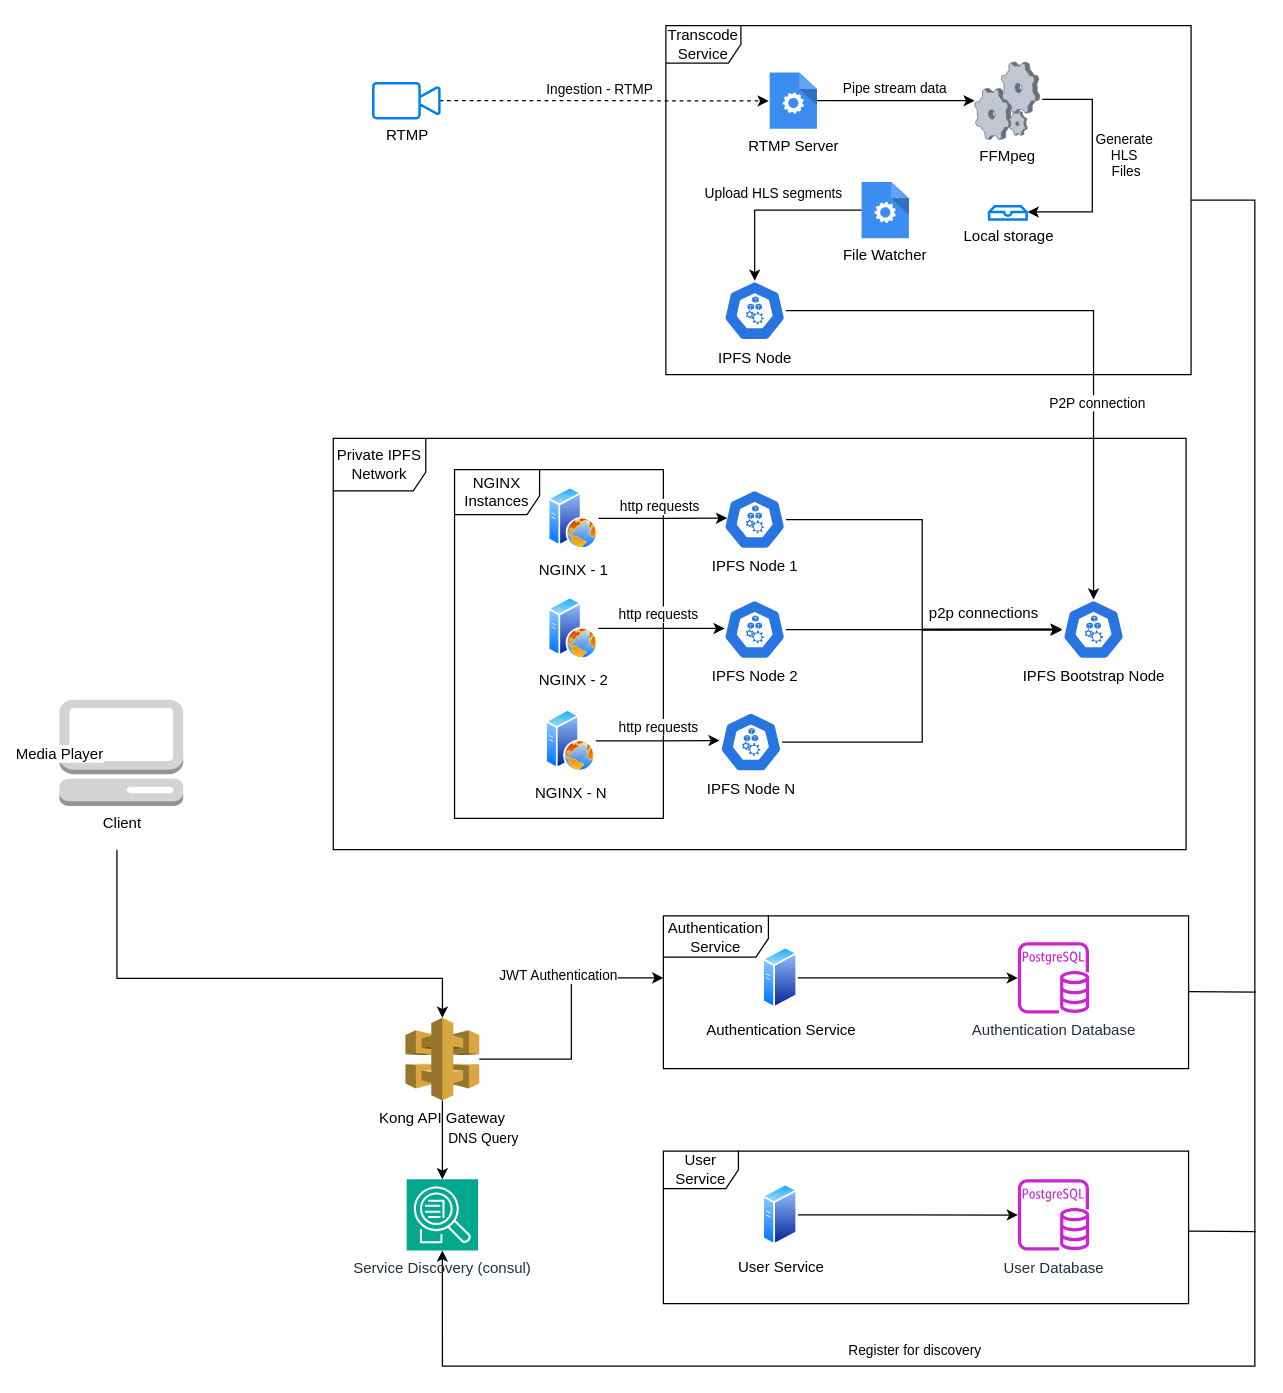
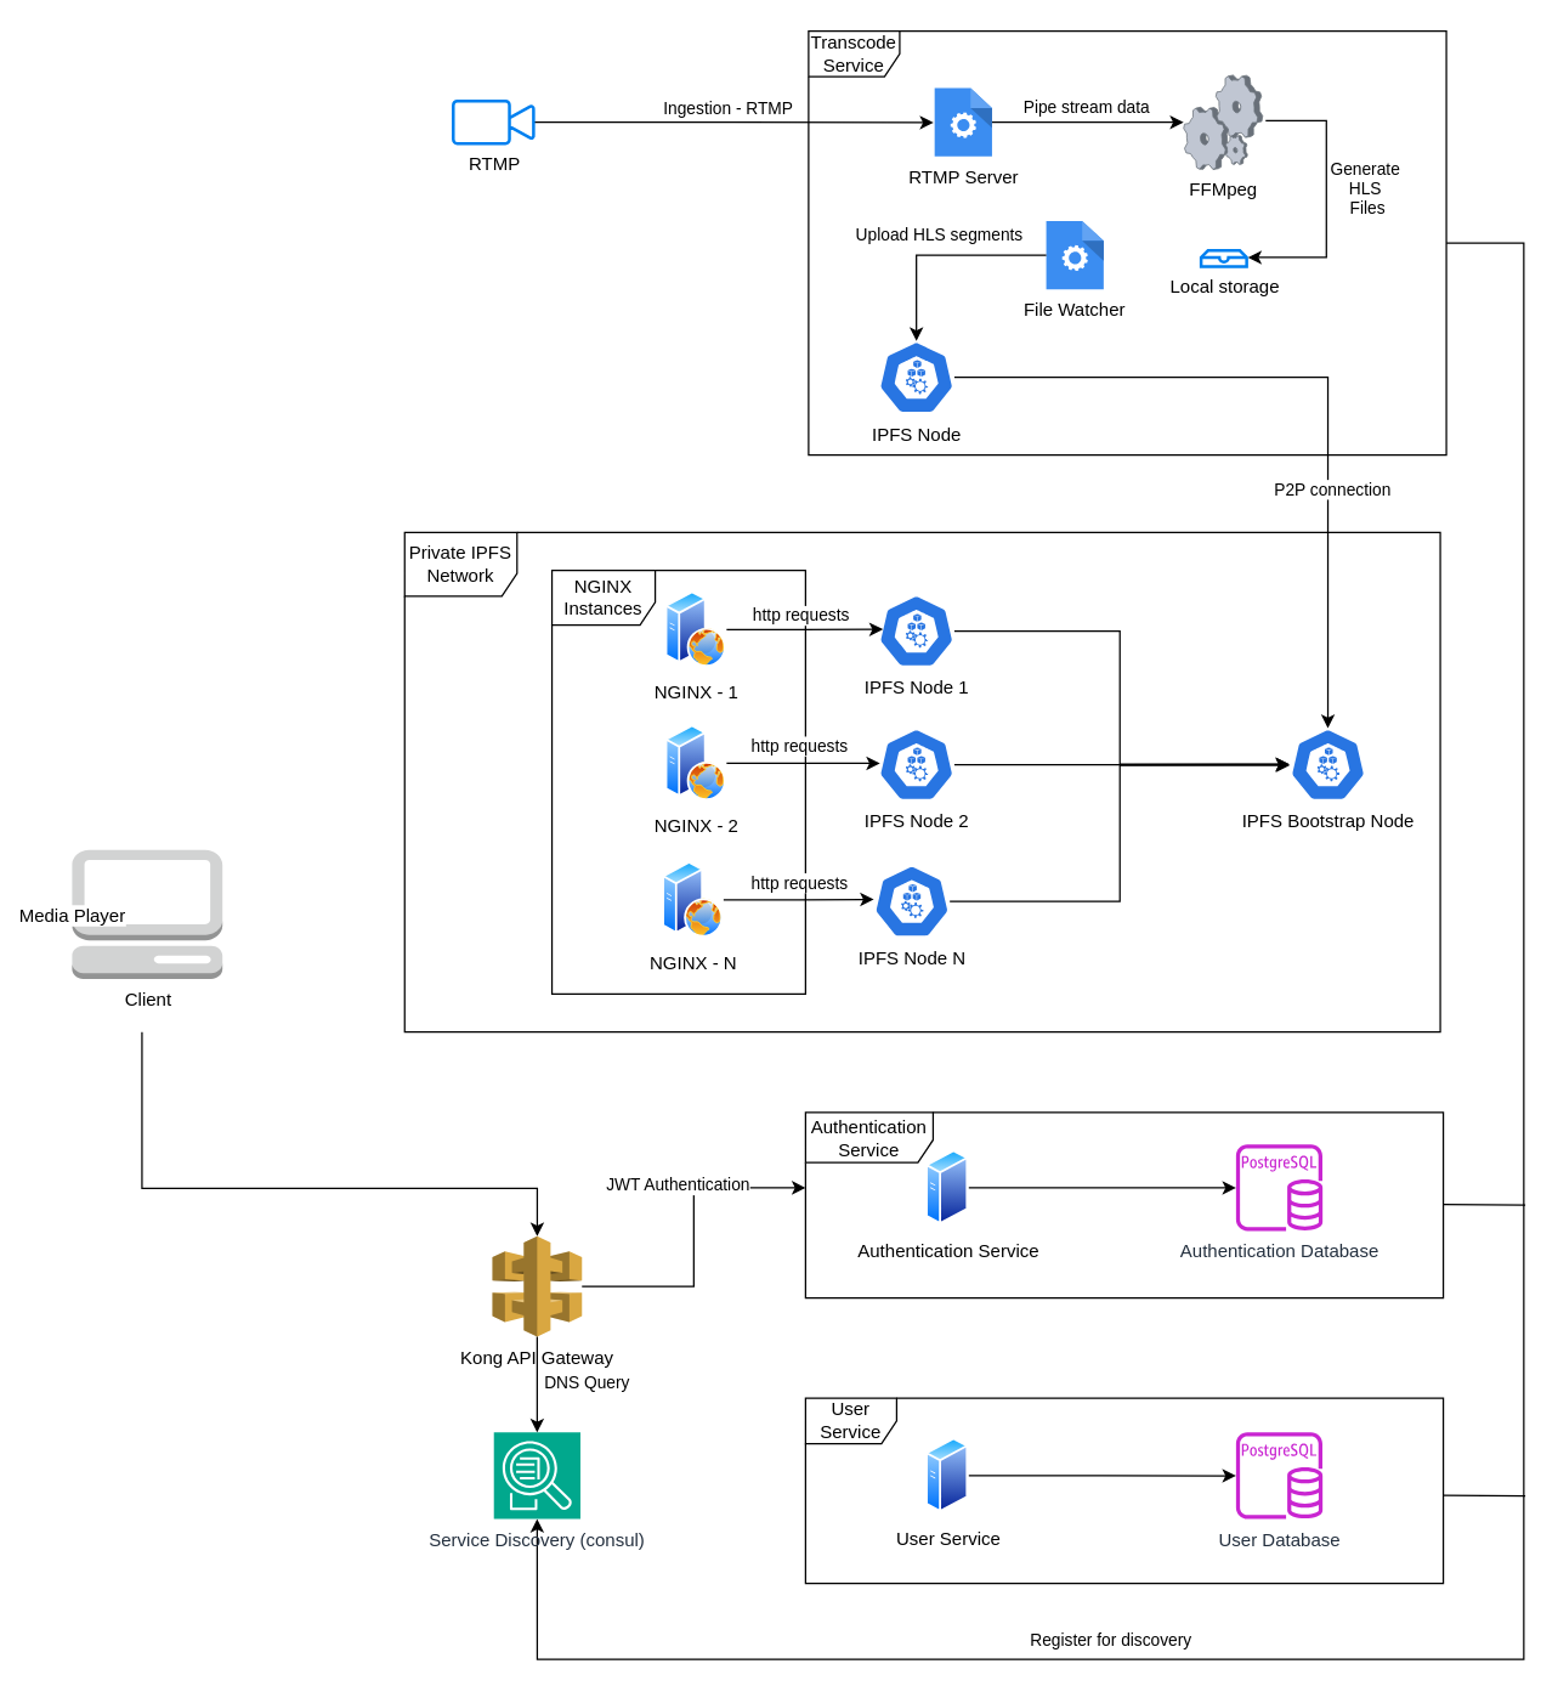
- <mxCell id="5" style="edgeStyle=orthogonalEdgeStyle;rounded=0;orthogonalLoop=1;jettySize=auto;html=1;entryX=-0.019;entryY=0.506;entryDx=0;entryDy=0;entryPerimeter=0;dashed=1;" parent="1" source="7" target="14" edge="1"><mxGeometry relative="1" as="geometry"><mxPoint x="660" y="80" as="targetPoint" /></mxGeometry></mxCell>
+ <mxCell id="5" style="edgeStyle=orthogonalEdgeStyle;rounded=0;orthogonalLoop=1;jettySize=auto;html=1;entryX=-0.019;entryY=0.506;entryDx=0;entryDy=0;entryPerimeter=0;" parent="1" source="7" target="14" edge="1"><mxGeometry relative="1" as="geometry"><mxPoint x="660" y="80" as="targetPoint" /></mxGeometry></mxCell>
- <mxCell id="50" value="p2p connections" style="text;html=1;align=center;verticalAlign=middle;resizable=0;points=[];autosize=1;strokeColor=none;fillColor=none;" vertex="1" parent="1"><mxGeometry x="733" y="477" width="105" height="26" as="geometry" /></mxCell>
